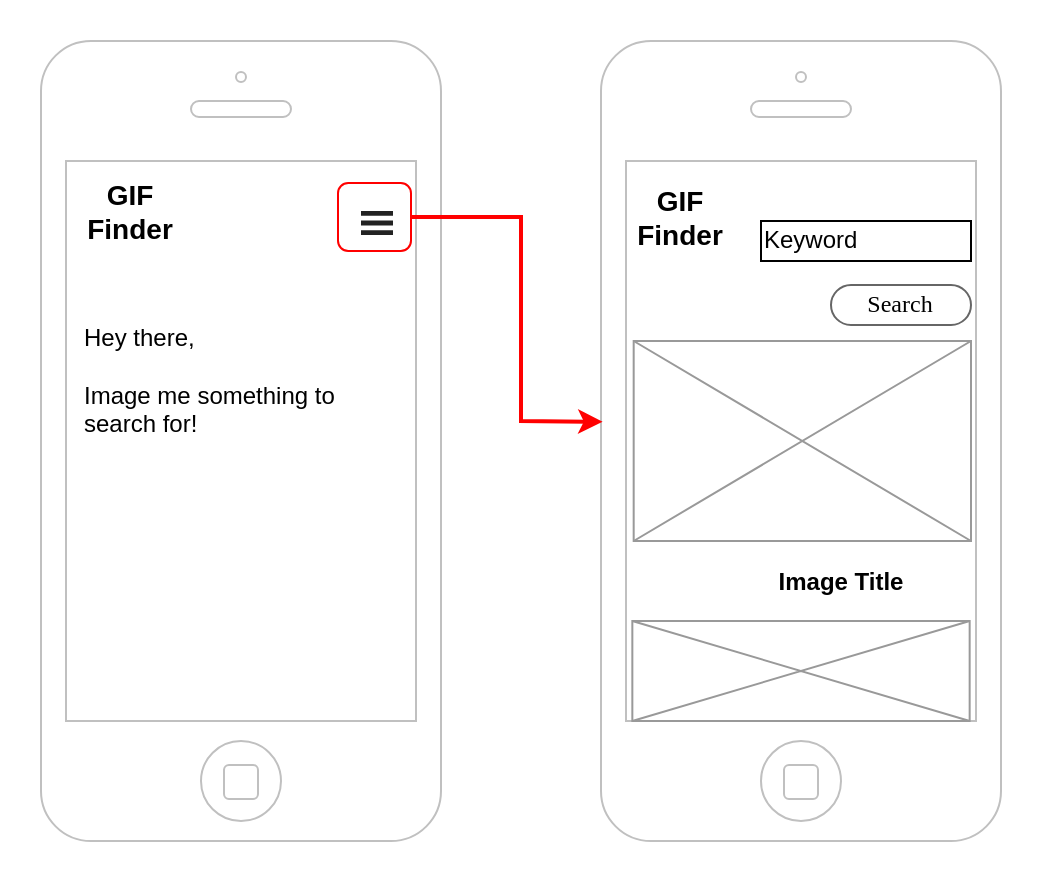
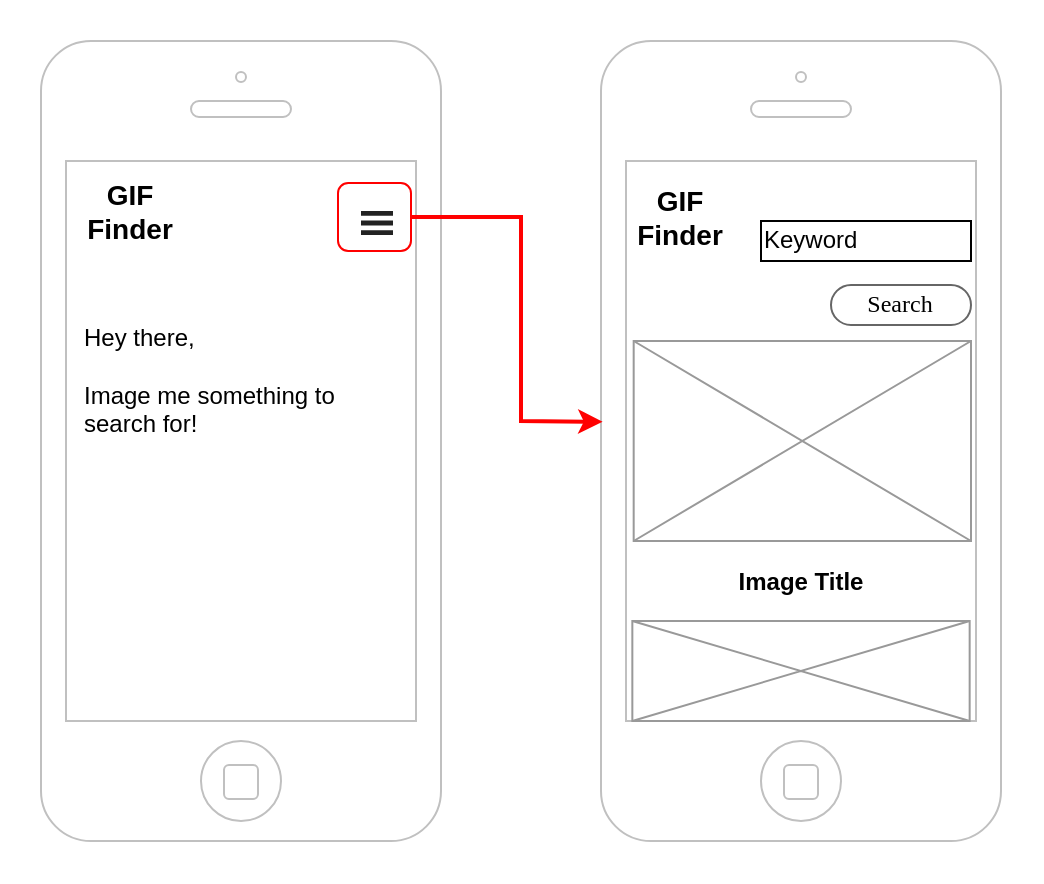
- <mxCell id="14" value="Image Title" style="text;strokeColor=none;fillColor=none;html=1;fontSize=12;fontStyle=1;verticalAlign=middle;align=center;spacing=0;" vertex="1" parent="8"><mxGeometry x="74.967" y="261" width="90.062" height="20" as="geometry" /></mxCell>
+ <mxCell id="14" value="Image Title" style="text;strokeColor=none;fillColor=none;html=1;fontSize=12;fontStyle=1;verticalAlign=middle;align=center;spacing=0;" vertex="1" parent="8"><mxGeometry x="54.967" y="261" width="90.062" height="20" as="geometry" /></mxCell>
